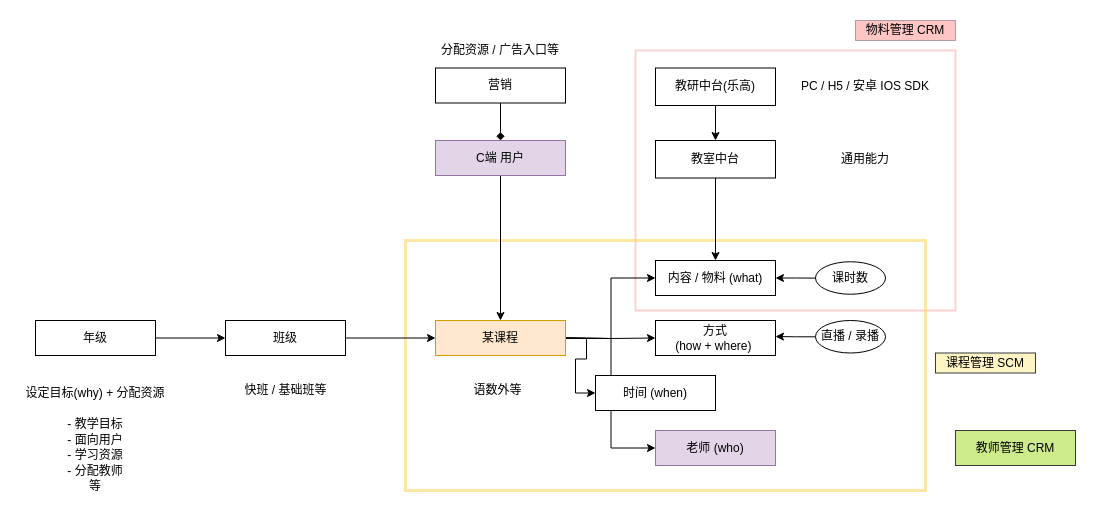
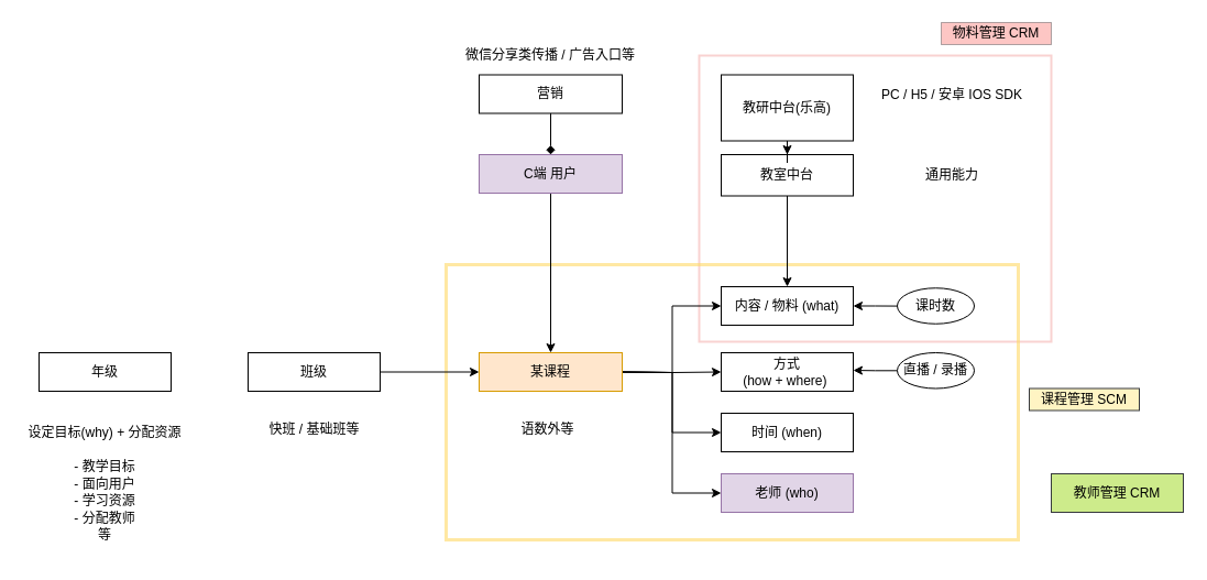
- <mxCell id="30" value="分配资源 / 广告入口等" style="text;html=1;strokeColor=none;fillColor=none;align=center;verticalAlign=middle;whiteSpace=wrap;rounded=0;" vertex="1" parent="1"><mxGeometry x="420" y="40" width="160" height="20" as="geometry" /></mxCell>
+ <mxCell id="30" value="微信分享类传播 / 广告入口等" style="text;html=1;strokeColor=none;fillColor=none;align=center;verticalAlign=middle;whiteSpace=wrap;rounded=0;" vertex="1" parent="1"><mxGeometry x="420" y="40" width="160" height="20" as="geometry" /></mxCell>
- <mxCell id="34" value="教研中台(乐高)" style="whiteSpace=wrap;html=1;rounded=0;" vertex="1" parent="1"><mxGeometry x="655" y="67.5" width="120" height="37.5" as="geometry" /></mxCell>
+ <mxCell id="34" value="教研中台(乐高)" style="whiteSpace=wrap;html=1;rounded=0;" vertex="1" parent="1"><mxGeometry x="655" y="67.5" width="120" height="60" as="geometry" /></mxCell>
- <mxCell id="4" value="" style="edgeStyle=orthogonalEdgeStyle;rounded=0;orthogonalLoop=1;jettySize=auto;html=1;" parent="1" source="5" target="18" edge="1"><mxGeometry relative="1" as="geometry" /></mxCell>
- <mxCell id="16" value="时间 (when)" style="whiteSpace=wrap;html=1;rounded=0;" parent="1" vertex="1"><mxGeometry x="595" y="375" width="120" height="35" as="geometry" /></mxCell>
+ <mxCell id="16" value="时间 (when)" style="whiteSpace=wrap;html=1;rounded=0;" parent="1" vertex="1"><mxGeometry x="655" y="375" width="120" height="35" as="geometry" /></mxCell>
